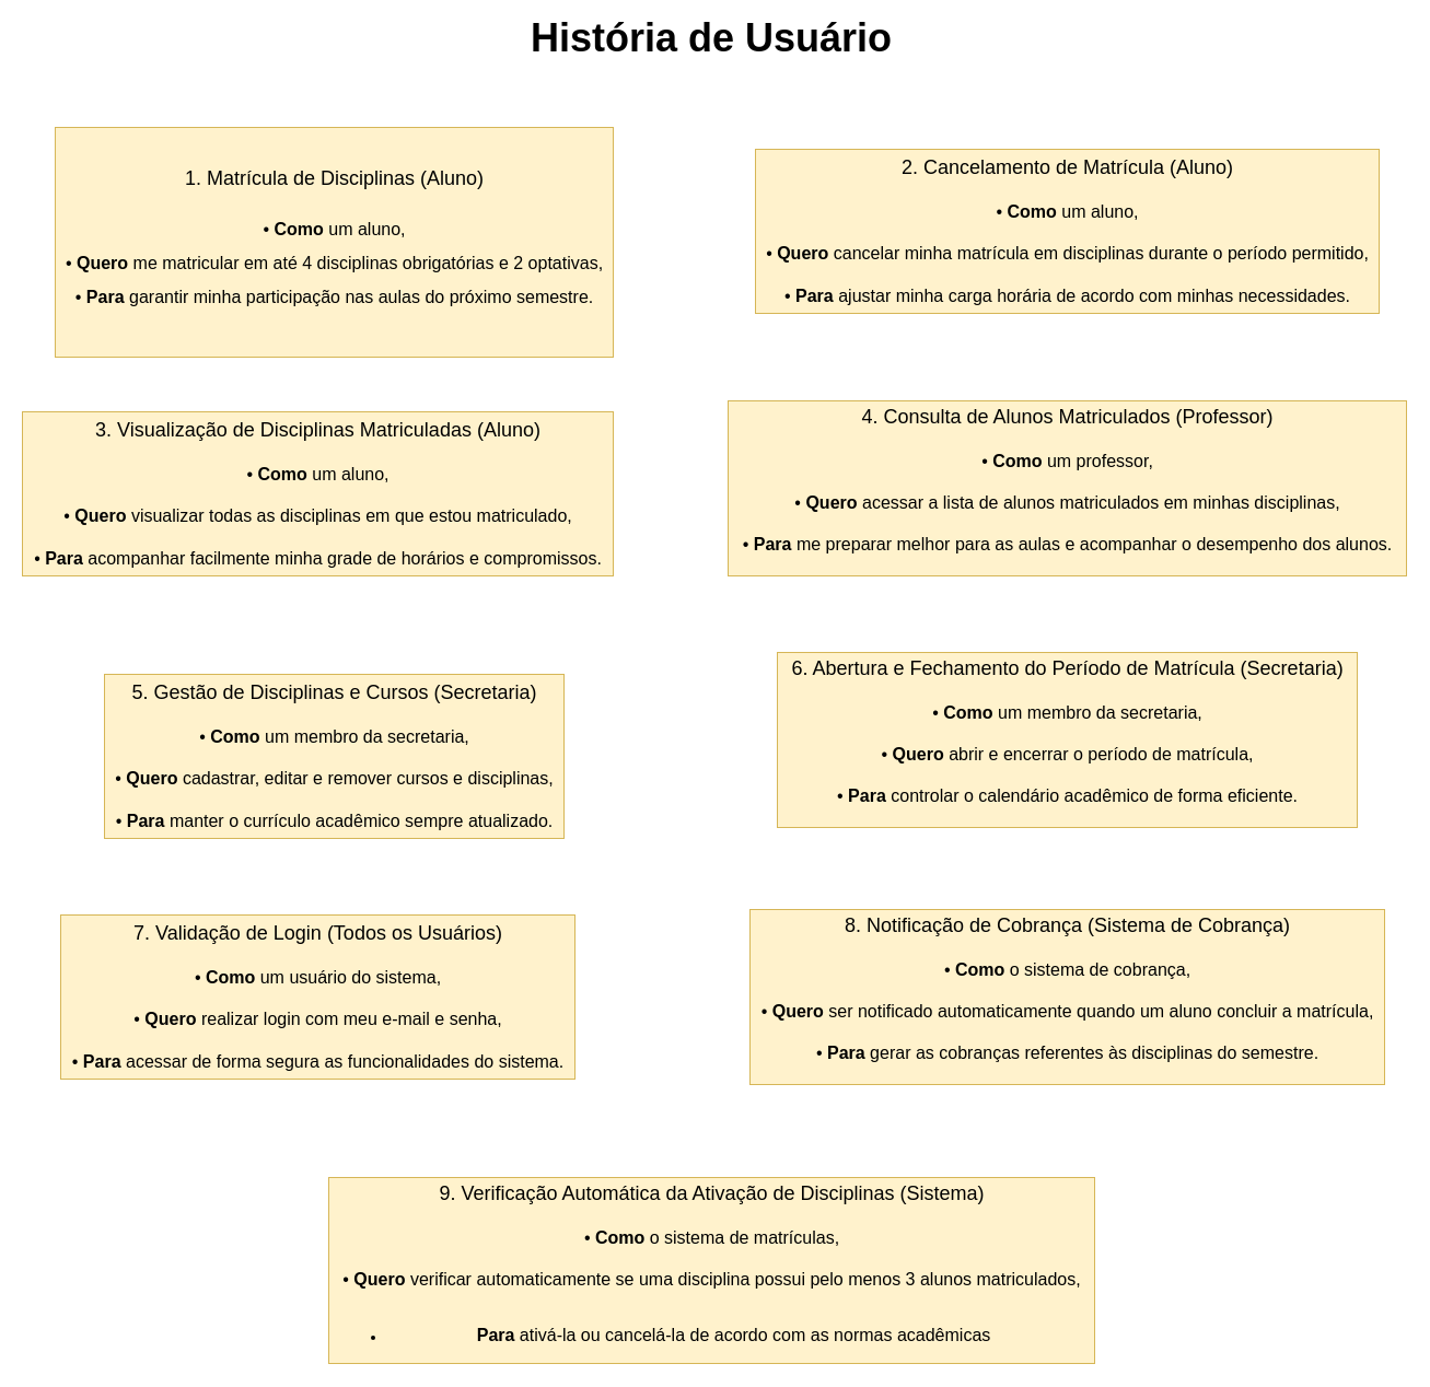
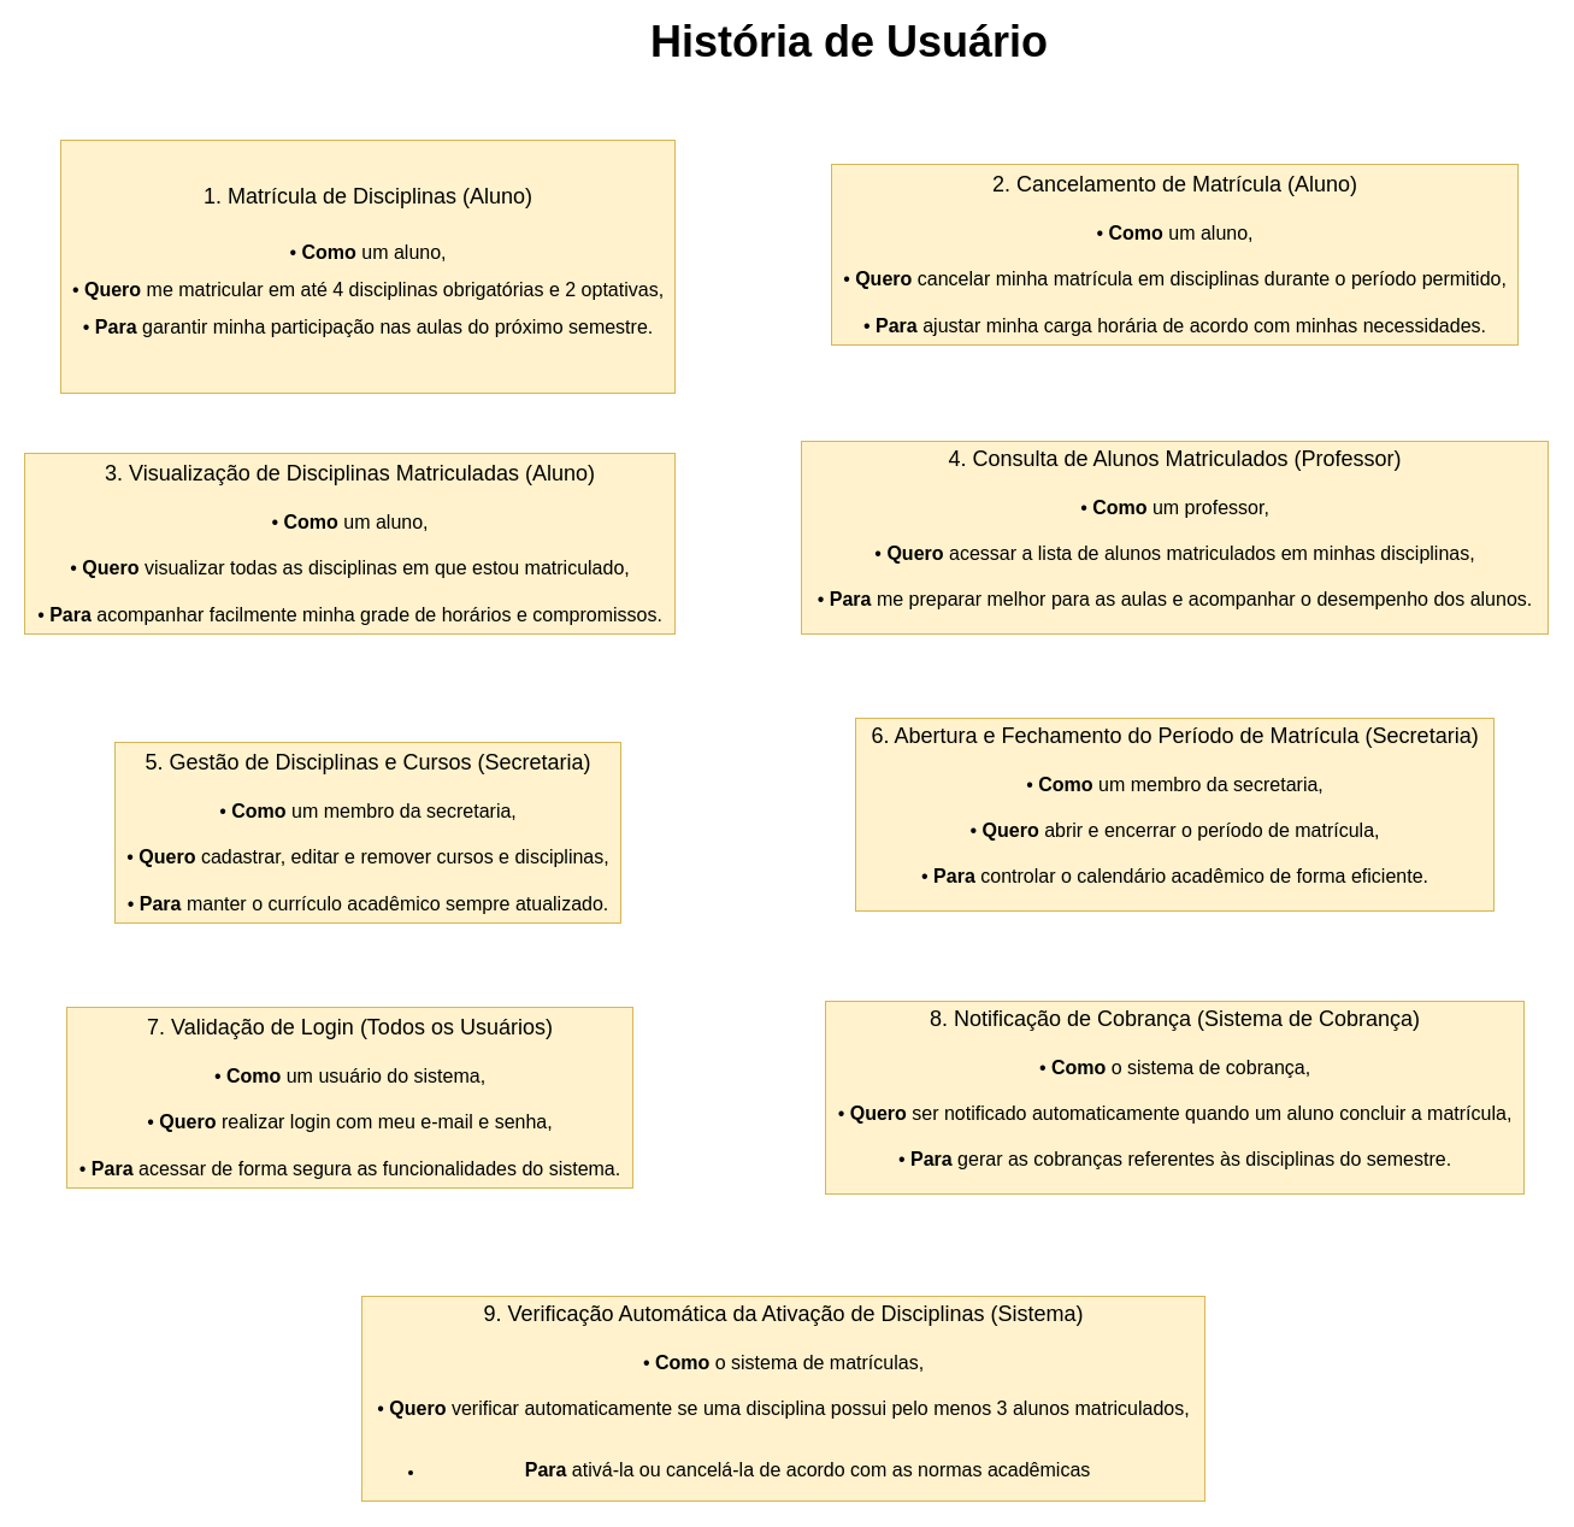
- <mxCell id="2" value="&lt;p style=&quot;text-align: left;&quot; class=&quot;p1&quot;&gt;&lt;span class=&quot;s1&quot;&gt;&lt;b&gt;&lt;font style=&quot;font-size: 36px;&quot;&gt;História de Usuário&lt;/font&gt;&lt;/b&gt;&lt;/span&gt;&lt;/p&gt;&lt;div&gt;&lt;span class=&quot;s1&quot;&gt;&lt;br&gt;&lt;/span&gt;&lt;/div&gt;" style="text;html=1;align=center;verticalAlign=middle;whiteSpace=wrap;rounded=0;" vertex="1" parent="1"><mxGeometry x="470" y="20" width="360" height="30" as="geometry" /></mxCell>
+ <mxCell id="2" value="&lt;p style=&quot;text-align: left;&quot; class=&quot;p1&quot;&gt;&lt;span class=&quot;s1&quot;&gt;&lt;b&gt;&lt;font style=&quot;font-size: 36px;&quot;&gt;História de Usuário&lt;/font&gt;&lt;/b&gt;&lt;/span&gt;&lt;/p&gt;&lt;div&gt;&lt;span class=&quot;s1&quot;&gt;&lt;br&gt;&lt;/span&gt;&lt;/div&gt;" style="text;html=1;align=center;verticalAlign=middle;whiteSpace=wrap;rounded=0;" vertex="1" parent="1"><mxGeometry x="525" y="20" width="360" height="30" as="geometry" /></mxCell>
